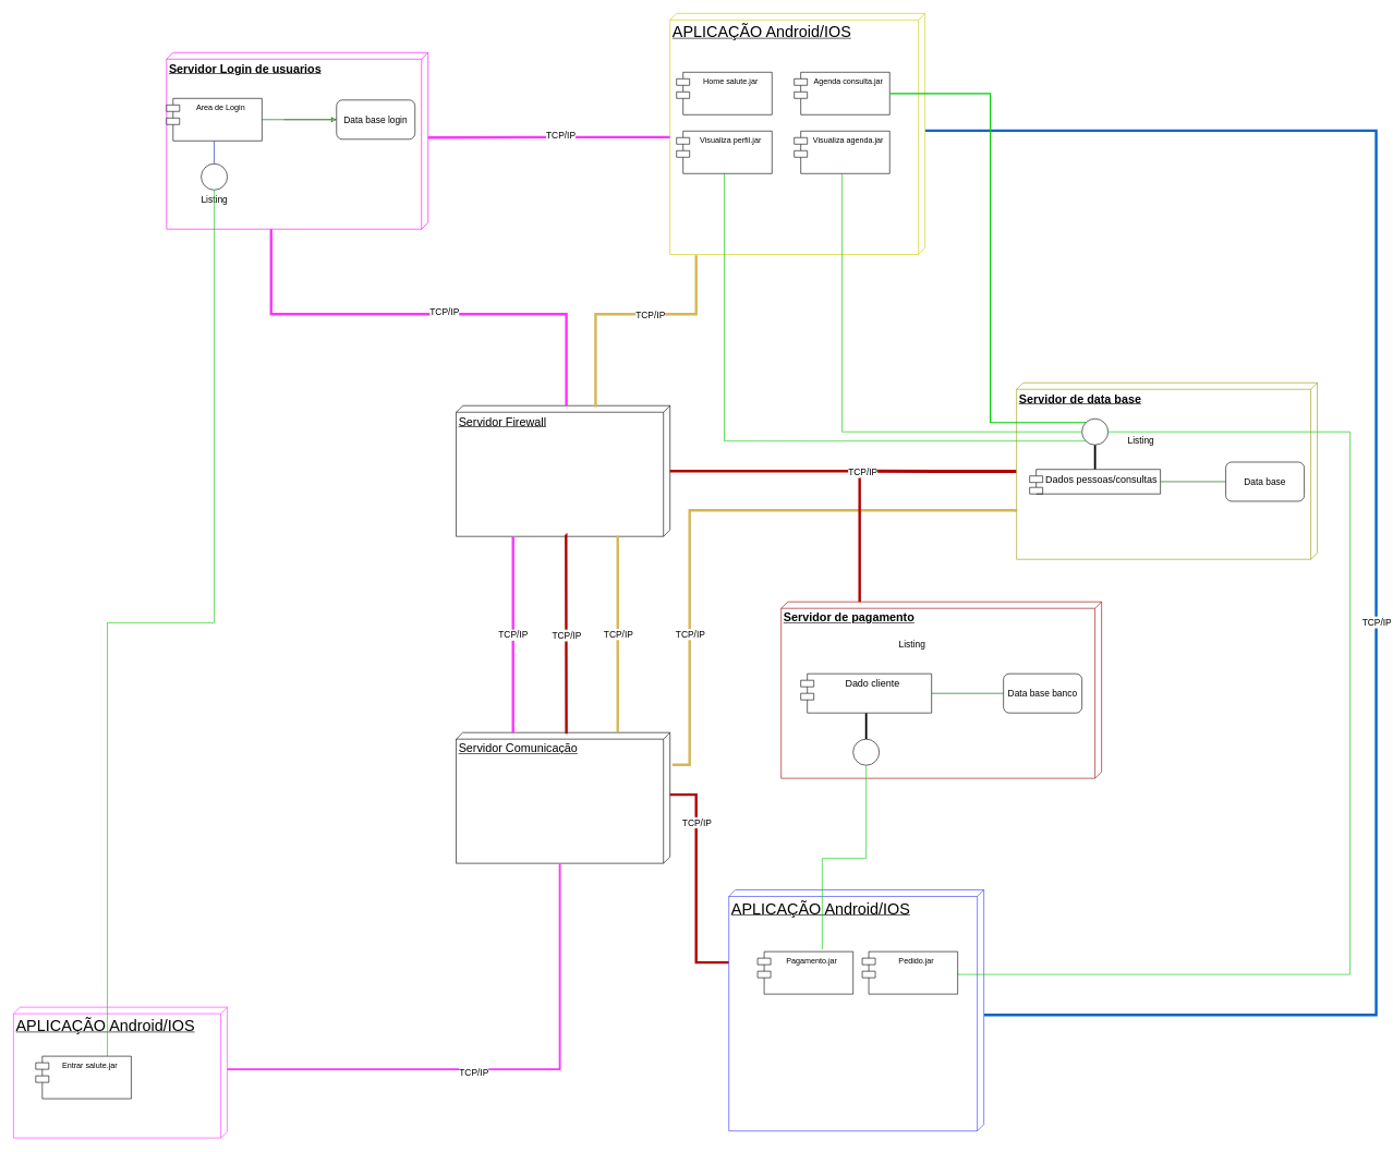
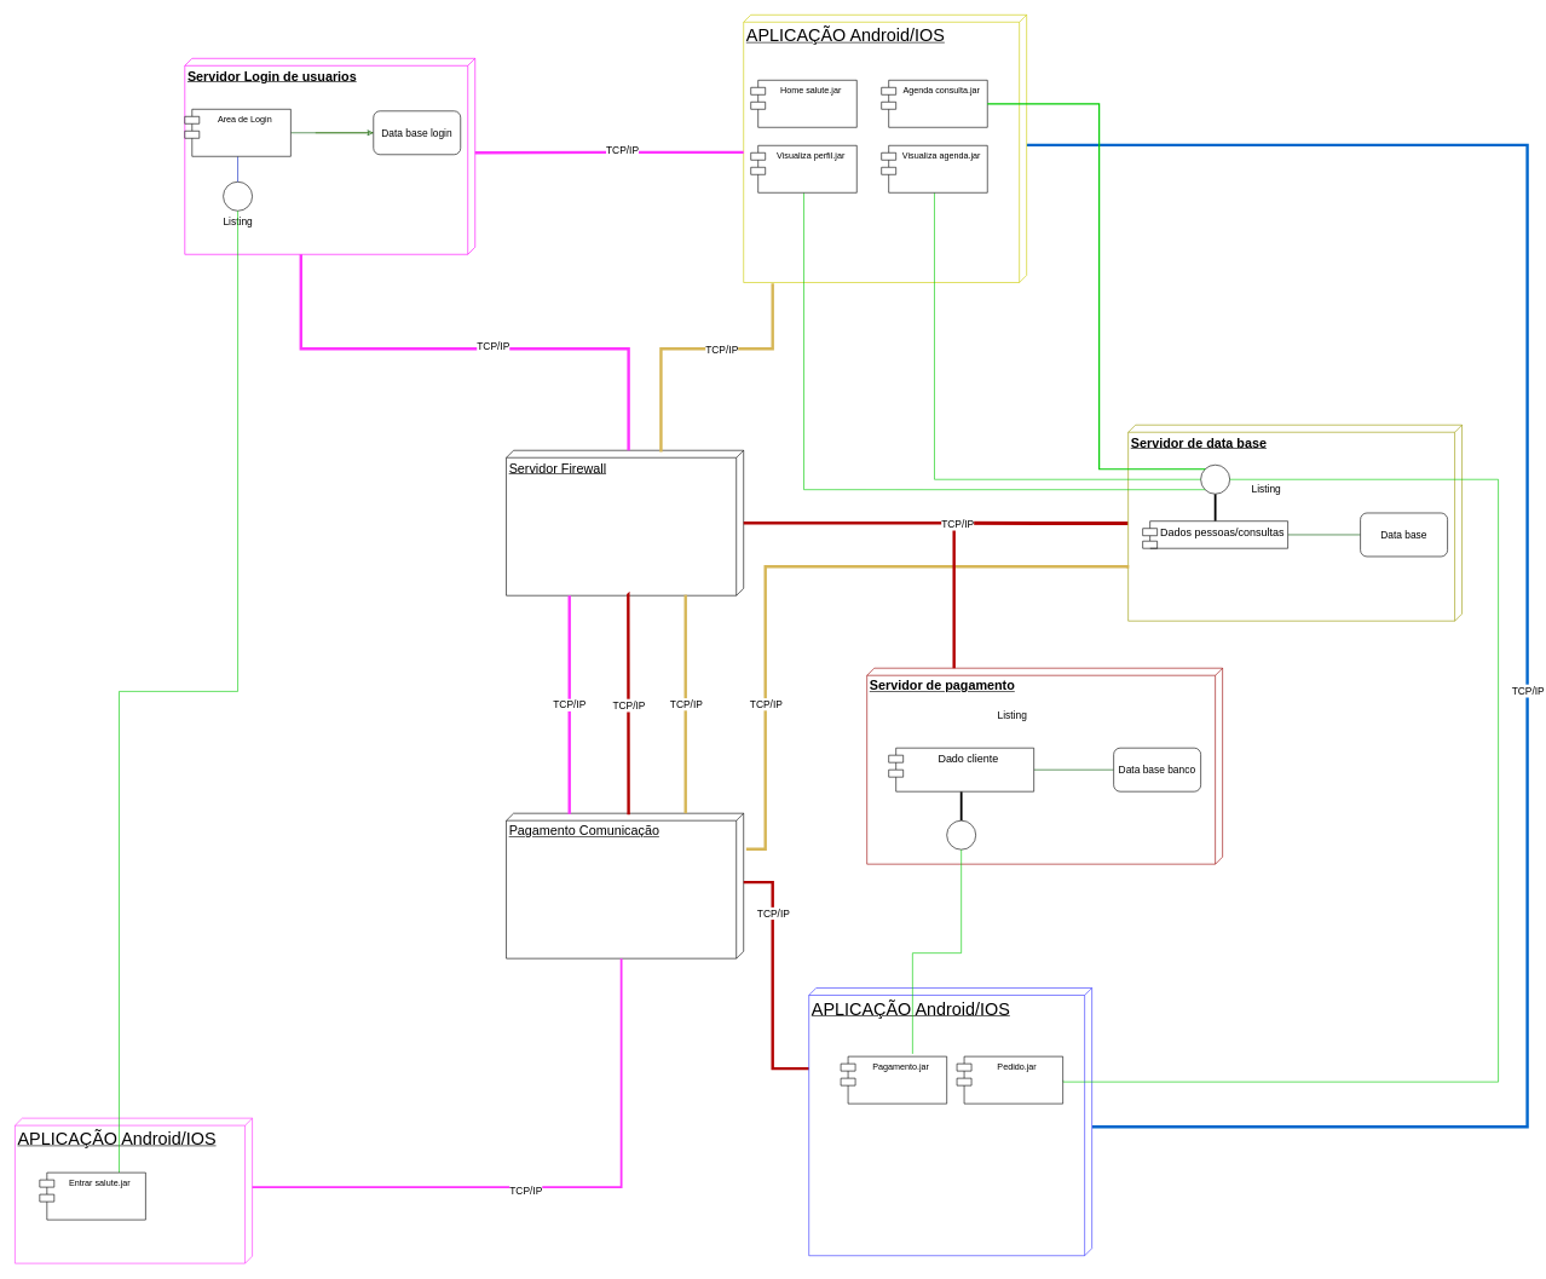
- <mxCell id="10" value="&lt;span style=&quot;font-size: 18px;&quot;&gt;Servidor Comunicação&lt;/span&gt;" style="verticalAlign=top;align=left;spacingTop=8;spacingLeft=2;spacingRight=12;shape=cube;size=10;direction=south;fontStyle=4;html=1;" vertex="1" parent="1"><mxGeometry x="697" y="1120" width="327" height="200" as="geometry" /></mxCell>
+ <mxCell id="10" value="&lt;span style=&quot;font-size: 18px;&quot;&gt;Pagamento Comunicação&lt;/span&gt;" style="verticalAlign=top;align=left;spacingTop=8;spacingLeft=2;spacingRight=12;shape=cube;size=10;direction=south;fontStyle=4;html=1;" vertex="1" parent="1"><mxGeometry x="697" y="1120" width="327" height="200" as="geometry" /></mxCell>
